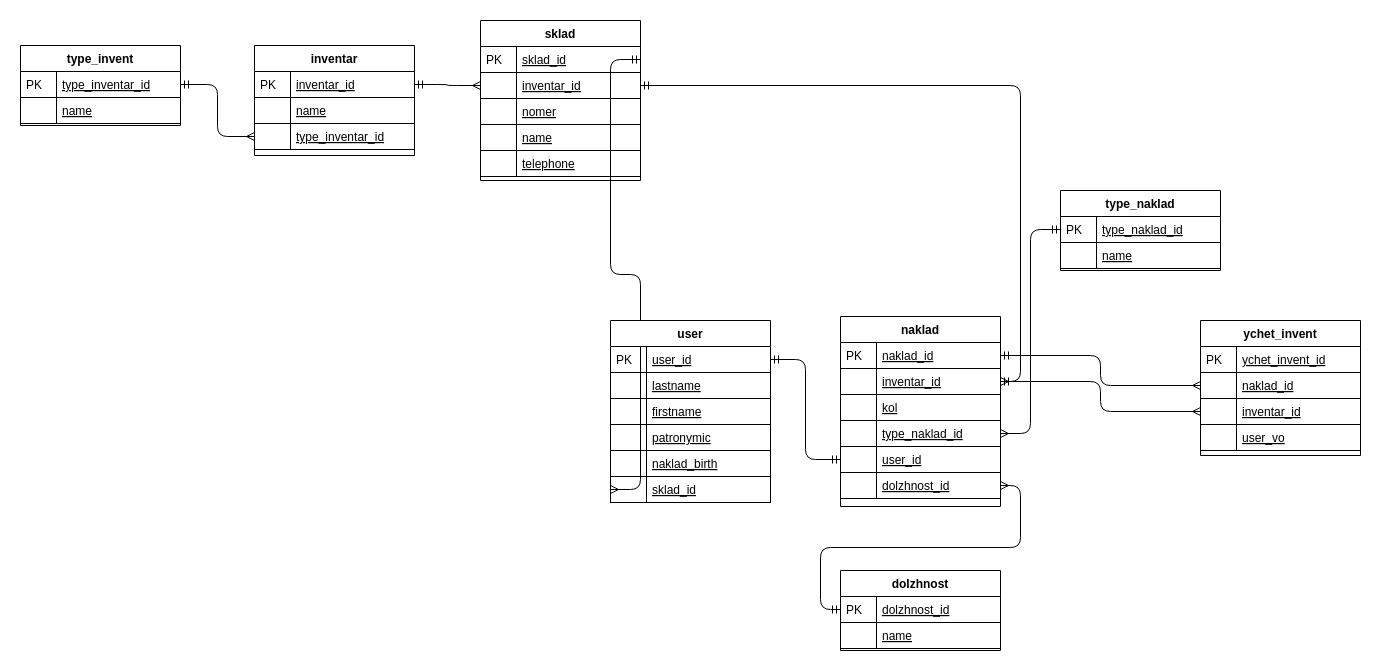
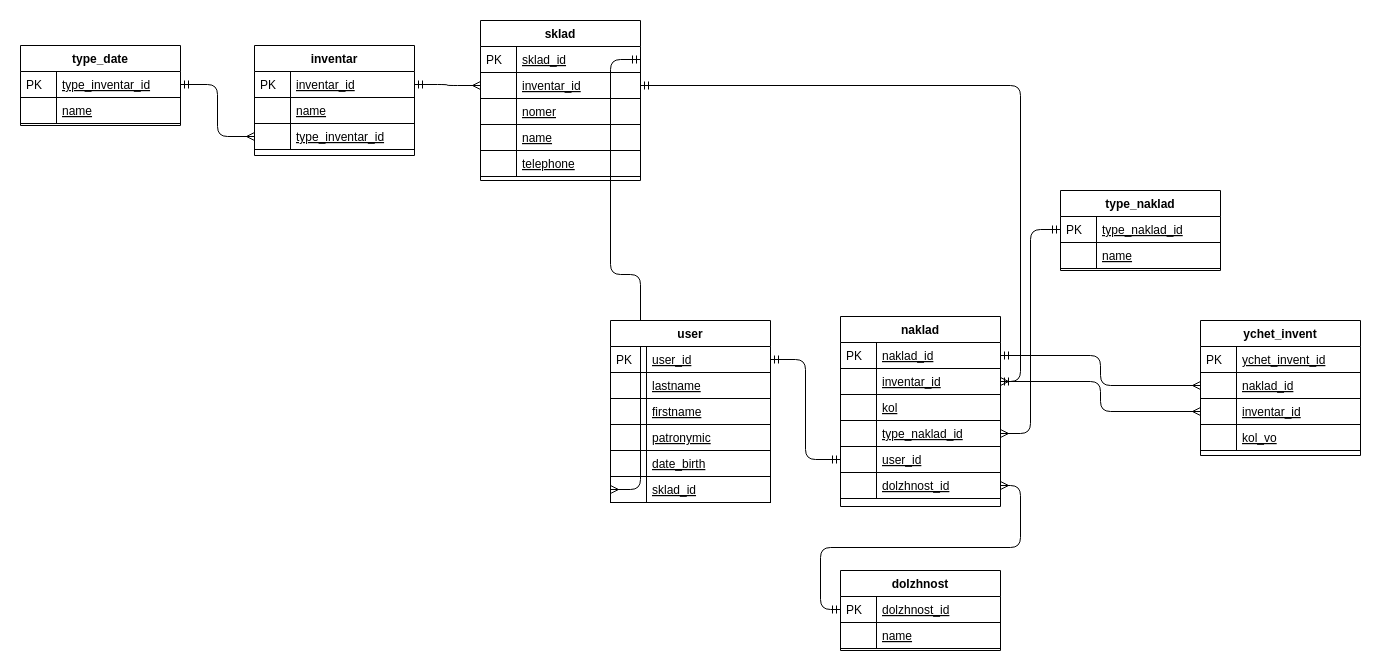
- <mxCell id="35" value="type_invent" style="swimlane;fontStyle=1;childLayout=stackLayout;horizontal=1;startSize=26;horizontalStack=0;resizeParent=1;resizeLast=0;collapsible=1;marginBottom=0;rounded=0;shadow=0;strokeWidth=1;" vertex="1" parent="1"><mxGeometry x="20" y="45" width="160" height="80" as="geometry"><mxRectangle x="20" y="80" width="160" height="26" as="alternateBounds" /></mxGeometry></mxCell>
+ <mxCell id="35" value="type_date" style="swimlane;fontStyle=1;childLayout=stackLayout;horizontal=1;startSize=26;horizontalStack=0;resizeParent=1;resizeLast=0;collapsible=1;marginBottom=0;rounded=0;shadow=0;strokeWidth=1;" vertex="1" parent="1"><mxGeometry x="20" y="45" width="160" height="80" as="geometry"><mxRectangle x="20" y="80" width="160" height="26" as="alternateBounds" /></mxGeometry></mxCell>
- <mxCell id="75" value="user_vo" style="shape=partialRectangle;top=0;left=0;right=0;bottom=1;align=left;verticalAlign=top;fillColor=none;spacingLeft=40;spacingRight=4;overflow=hidden;rotatable=0;points=[[0,0.5],[1,0.5]];portConstraint=eastwest;dropTarget=0;rounded=0;shadow=0;strokeWidth=1;fontStyle=4" vertex="1" parent="68"><mxGeometry y="104" width="160" height="26" as="geometry" /></mxCell>
+ <mxCell id="75" value="kol_vo" style="shape=partialRectangle;top=0;left=0;right=0;bottom=1;align=left;verticalAlign=top;fillColor=none;spacingLeft=40;spacingRight=4;overflow=hidden;rotatable=0;points=[[0,0.5],[1,0.5]];portConstraint=eastwest;dropTarget=0;rounded=0;shadow=0;strokeWidth=1;fontStyle=4" vertex="1" parent="68"><mxGeometry y="104" width="160" height="26" as="geometry" /></mxCell>
- <mxCell id="24" value="naklad_birth" style="shape=partialRectangle;top=0;left=0;right=0;bottom=1;align=left;verticalAlign=top;fillColor=none;spacingLeft=40;spacingRight=4;overflow=hidden;rotatable=0;points=[[0,0.5],[1,0.5]];portConstraint=eastwest;dropTarget=0;rounded=0;shadow=0;strokeWidth=1;fontStyle=4" vertex="1" parent="15"><mxGeometry y="130" width="160" height="26" as="geometry" /></mxCell>
+ <mxCell id="24" value="date_birth" style="shape=partialRectangle;top=0;left=0;right=0;bottom=1;align=left;verticalAlign=top;fillColor=none;spacingLeft=40;spacingRight=4;overflow=hidden;rotatable=0;points=[[0,0.5],[1,0.5]];portConstraint=eastwest;dropTarget=0;rounded=0;shadow=0;strokeWidth=1;fontStyle=4" vertex="1" parent="15"><mxGeometry y="130" width="160" height="26" as="geometry" /></mxCell>
